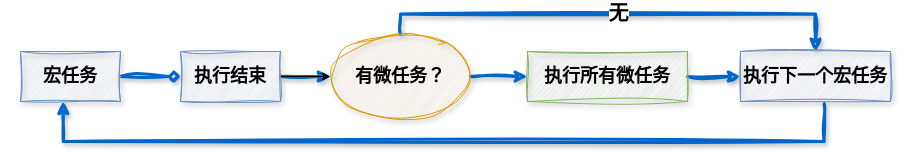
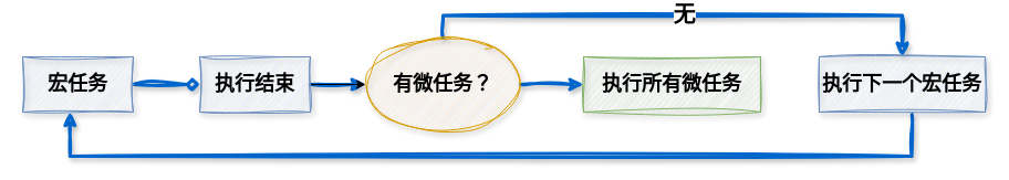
- <mxCell id="11" style="edgeStyle=orthogonalEdgeStyle;rounded=0;orthogonalLoop=1;jettySize=auto;html=1;entryX=0;entryY=0.5;entryDx=0;entryDy=0;strokeWidth=3;strokeColor=#0066CC;shadow=1;sketch=1;curveFitting=1;jiggle=2;" edge="1" parent="1" source="12" target="14"><mxGeometry relative="1" as="geometry" /></mxCell>
